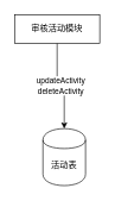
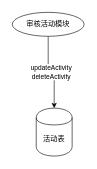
- <mxCell id="4" value="审核活动模块" style="rounded=0;whiteSpace=wrap;html=1;" parent="1" vertex="1"><mxGeometry x="20" y="20" width="120" height="40" as="geometry" /></mxCell>
+ <mxCell id="4" value="审核活动模块" style="ellipse;whiteSpace=wrap;html=1;" parent="1" vertex="1"><mxGeometry x="20" y="20" width="120" height="40" as="geometry" /></mxCell>
